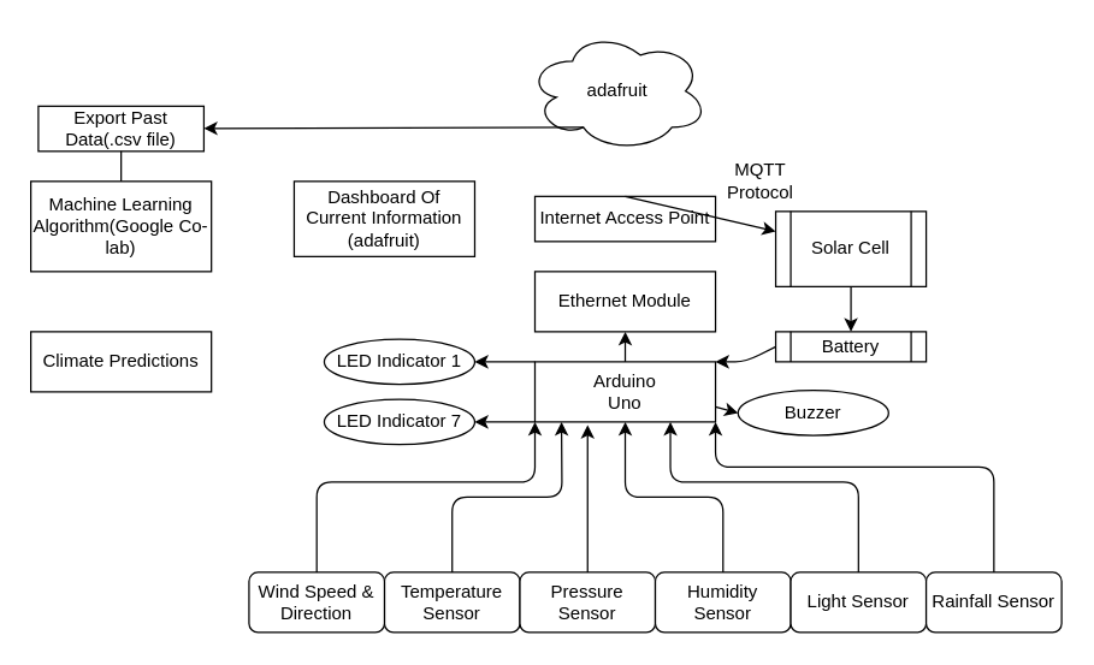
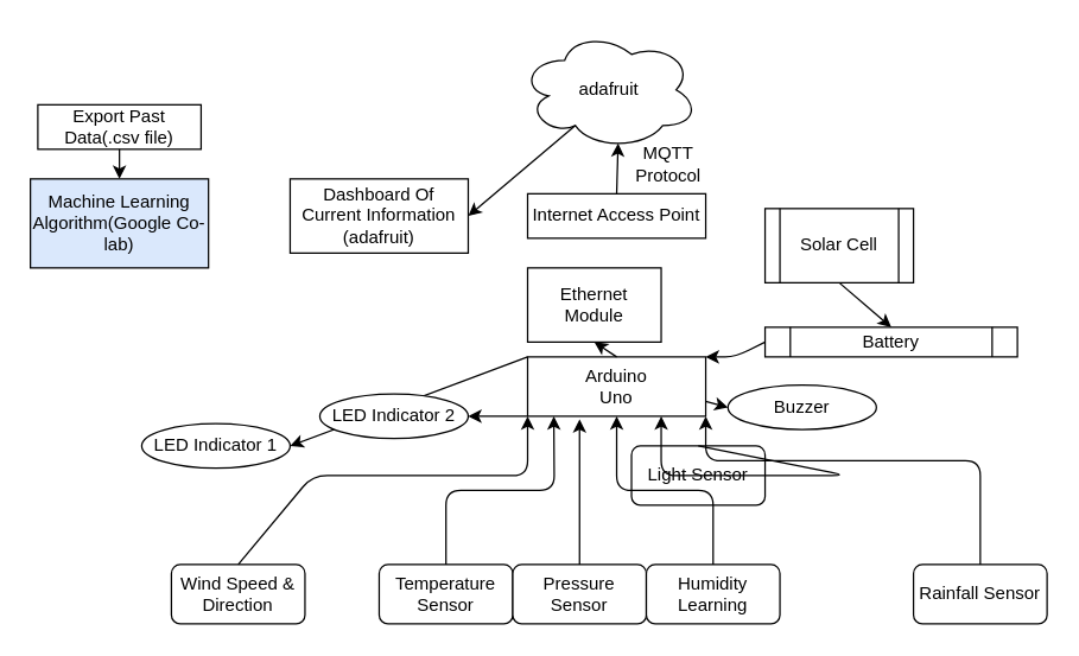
- <mxCell id="24" value="" style="endArrow=classic;html=1;exitX=0.31;exitY=0.8;exitDx=0;exitDy=0;exitPerimeter=0;" parent="1" source="18" target="22" edge="1"><mxGeometry width="50" height="50" relative="1" as="geometry"><mxPoint x="385" y="230" as="sourcePoint" /><mxPoint x="435" y="180" as="targetPoint" /></mxGeometry></mxCell>
+ <mxCell id="24" value="" style="endArrow=classic;html=1;entryX=1;entryY=0.5;entryDx=0;entryDy=0;exitX=0.31;exitY=0.8;exitDx=0;exitDy=0;exitPerimeter=0;" parent="1" source="18" target="21" edge="1"><mxGeometry width="50" height="50" relative="1" as="geometry"><mxPoint x="385" y="230" as="sourcePoint" /><mxPoint x="435" y="180" as="targetPoint" /></mxGeometry></mxCell>
- <mxCell id="25" value="" style="endArrow=none;html=1;exitX=0.5;exitY=1;exitDx=0;exitDy=0;entryX=0.5;entryY=0;entryDx=0;entryDy=0;" parent="1" source="22" target="23" edge="1"><mxGeometry width="50" height="50" relative="1" as="geometry"><mxPoint x="85" y="320" as="sourcePoint" /><mxPoint x="135" y="270" as="targetPoint" /></mxGeometry></mxCell>
+ <mxCell id="25" value="" style="endArrow=classic;html=1;exitX=0.5;exitY=1;exitDx=0;exitDy=0;entryX=0.5;entryY=0;entryDx=0;entryDy=0;" parent="1" source="22" target="23" edge="1"><mxGeometry width="50" height="50" relative="1" as="geometry"><mxPoint x="85" y="320" as="sourcePoint" /><mxPoint x="135" y="270" as="targetPoint" /></mxGeometry></mxCell>
- <mxCell id="20" value="MQTT Protocol" style="text;html=1;strokeColor=none;fillColor=none;align=center;verticalAlign=middle;whiteSpace=wrap;rounded=0;" parent="1" vertex="1"><mxGeometry x="485" y="110" width="40" height="20" as="geometry" /></mxCell>
+ <mxCell id="20" value="MQTT Protocol" style="text;html=1;strokeColor=none;fillColor=none;align=center;verticalAlign=middle;whiteSpace=wrap;rounded=0;" parent="1" vertex="1"><mxGeometry x="430" y="100" width="40" height="20" as="geometry" /></mxCell>
- <mxCell id="19" value="" style="endArrow=classic;html=1;exitX=0.5;exitY=0;exitDx=0;exitDy=0;" parent="1" source="17" target="36" edge="1"><mxGeometry width="50" height="50" relative="1" as="geometry"><mxPoint x="385" y="150" as="sourcePoint" /><mxPoint x="435" y="100" as="targetPoint" /></mxGeometry></mxCell>
+ <mxCell id="19" value="" style="endArrow=classic;html=1;entryX=0.55;entryY=0.95;entryDx=0;entryDy=0;entryPerimeter=0;exitX=0.5;exitY=0;exitDx=0;exitDy=0;" parent="1" source="17" target="18" edge="1"><mxGeometry width="50" height="50" relative="1" as="geometry"><mxPoint x="385" y="150" as="sourcePoint" /><mxPoint x="435" y="100" as="targetPoint" /></mxGeometry></mxCell>
- <mxCell id="23" value="Machine Learning Algorithm(Google Co-lab)" style="rounded=0;whiteSpace=wrap;html=1;" parent="1" vertex="1"><mxGeometry x="20" y="120" width="120" height="60" as="geometry" /></mxCell>
+ <mxCell id="23" value="Machine Learning Algorithm(Google Co-lab)" style="rounded=0;whiteSpace=wrap;html=1;fillColor=#dae8fc;" parent="1" vertex="1"><mxGeometry x="20" y="120" width="120" height="60" as="geometry" /></mxCell>
- <mxCell id="15" value="Ethernet Module" style="rounded=0;whiteSpace=wrap;html=1;" parent="1" vertex="1"><mxGeometry x="355" y="180" width="120" height="40" as="geometry" /></mxCell>
+ <mxCell id="15" value="Ethernet Module" style="rounded=0;whiteSpace=wrap;html=1;" parent="1" vertex="1"><mxGeometry x="355" y="180" width="90" height="50" as="geometry" /></mxCell>
- <mxCell id="35" value="Battery" style="shape=process;whiteSpace=wrap;html=1;backgroundOutline=1;" vertex="1" parent="1"><mxGeometry x="515" y="220" width="100" height="20" as="geometry" /></mxCell>
+ <mxCell id="35" value="Battery" style="shape=process;whiteSpace=wrap;html=1;backgroundOutline=1;" vertex="1" parent="1"><mxGeometry x="515" y="220" width="170" height="20" as="geometry" /></mxCell>
- <mxCell id="26" value="Climate Predictions" style="rounded=0;whiteSpace=wrap;html=1;" parent="1" vertex="1"><mxGeometry x="20" y="220" width="120" height="40" as="geometry" /></mxCell>
- <mxCell id="27" value="LED Indicator 1" style="ellipse;whiteSpace=wrap;html=1;" vertex="1" parent="1"><mxGeometry x="215" y="225" width="100" height="30" as="geometry" /></mxCell>
+ <mxCell id="27" value="LED Indicator 1" style="ellipse;whiteSpace=wrap;html=1;" vertex="1" parent="1"><mxGeometry x="95" y="285" width="100" height="30" as="geometry" /></mxCell>
- <mxCell id="31" value="LED Indicator 7" style="ellipse;whiteSpace=wrap;html=1;" vertex="1" parent="1"><mxGeometry x="215" y="265" width="100" height="30" as="geometry" /></mxCell>
+ <mxCell id="31" value="LED Indicator 2" style="ellipse;whiteSpace=wrap;html=1;" vertex="1" parent="1"><mxGeometry x="215" y="265" width="100" height="30" as="geometry" /></mxCell>
- <mxCell id="9" value="Wind Speed &amp;amp; Direction" style="rounded=1;whiteSpace=wrap;html=1;" parent="1" vertex="1"><mxGeometry x="165" y="380" width="90" height="40" as="geometry" /></mxCell>
+ <mxCell id="9" value="Wind Speed &amp;amp; Direction" style="rounded=1;whiteSpace=wrap;html=1;" parent="1" vertex="1"><mxGeometry x="115" y="380" width="90" height="40" as="geometry" /></mxCell>
- <mxCell id="7" value="Humidity Sensor" style="rounded=1;whiteSpace=wrap;html=1;" parent="1" vertex="1"><mxGeometry x="435" y="380" width="90" height="40" as="geometry" /></mxCell>
+ <mxCell id="7" value="Humidity Learning" style="rounded=1;whiteSpace=wrap;html=1;" parent="1" vertex="1"><mxGeometry x="435" y="380" width="90" height="40" as="geometry" /></mxCell>
- <mxCell id="8" value="Light Sensor" style="rounded=1;whiteSpace=wrap;html=1;" parent="1" vertex="1"><mxGeometry x="525" y="380" width="90" height="40" as="geometry" /></mxCell>
+ <mxCell id="8" value="Light Sensor" style="rounded=1;whiteSpace=wrap;html=1;" parent="1" vertex="1"><mxGeometry x="425" y="300" width="90" height="40" as="geometry" /></mxCell>
